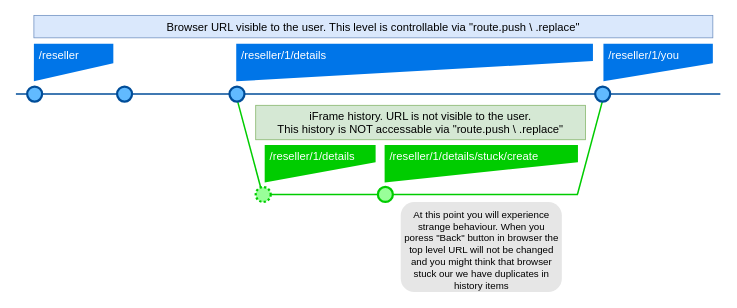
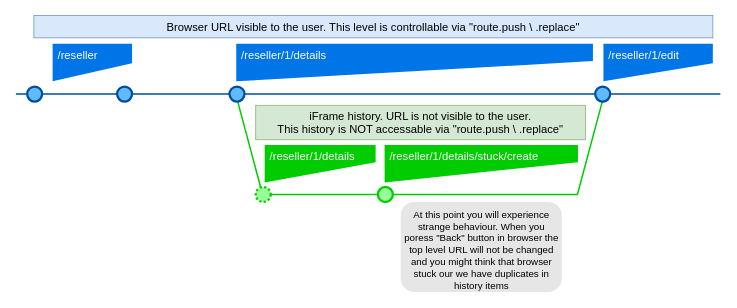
- <mxCell id="19" value="/reseller/1/you" style="shape=manualInput;whiteSpace=wrap;html=1;fontSize=15;direction=west;size=24;fillColor=#0075E8;strokeColor=none;verticalAlign=top;fontColor=#FFFFFF;align=left;spacingLeft=5;" vertex="1" parent="1"><mxGeometry x="804" y="58" width="146" height="50" as="geometry" /></mxCell>
+ <mxCell id="19" value="/reseller/1/edit" style="shape=manualInput;whiteSpace=wrap;html=1;fontSize=15;direction=west;size=24;fillColor=#0075E8;strokeColor=none;verticalAlign=top;fontColor=#FFFFFF;align=left;spacingLeft=5;" vertex="1" parent="1"><mxGeometry x="804" y="58" width="146" height="50" as="geometry" /></mxCell>
- <mxCell id="9" value="/reseller" style="shape=manualInput;whiteSpace=wrap;html=1;fontSize=15;direction=west;size=24;fillColor=#0075E8;strokeColor=none;verticalAlign=top;fontColor=#FFFFFF;align=left;spacingLeft=5;" vertex="1" parent="1"><mxGeometry x="44" y="58" width="106" height="50" as="geometry" /></mxCell>
+ <mxCell id="9" value="/reseller" style="shape=manualInput;whiteSpace=wrap;html=1;fontSize=15;direction=west;size=24;fillColor=#0075E8;strokeColor=none;verticalAlign=top;fontColor=#FFFFFF;align=left;spacingLeft=5;" vertex="1" parent="1"><mxGeometry x="69" y="58" width="106" height="50" as="geometry" /></mxCell>
